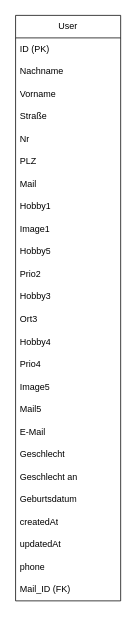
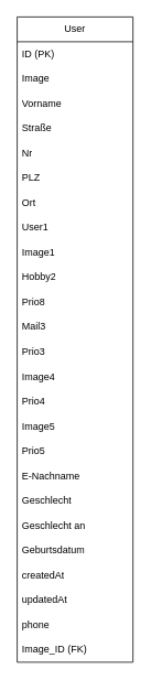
- <mxCell id="4" value="Nachname" style="text;strokeColor=none;fillColor=none;align=left;verticalAlign=middle;spacingLeft=4;spacingRight=4;overflow=hidden;points=[[0,0.5],[1,0.5]];portConstraint=eastwest;rotatable=0;whiteSpace=wrap;html=1;" vertex="1" parent="2"><mxGeometry y="60" width="140" height="30" as="geometry" /></mxCell>
+ <mxCell id="4" value="Image" style="text;strokeColor=none;fillColor=none;align=left;verticalAlign=middle;spacingLeft=4;spacingRight=4;overflow=hidden;points=[[0,0.5],[1,0.5]];portConstraint=eastwest;rotatable=0;whiteSpace=wrap;html=1;" vertex="1" parent="2"><mxGeometry y="60" width="140" height="30" as="geometry" /></mxCell>
- <mxCell id="9" value="Mail" style="text;strokeColor=none;fillColor=none;align=left;verticalAlign=middle;spacingLeft=4;spacingRight=4;overflow=hidden;points=[[0,0.5],[1,0.5]];portConstraint=eastwest;rotatable=0;whiteSpace=wrap;html=1;" vertex="1" parent="2"><mxGeometry y="210" width="140" height="30" as="geometry" /></mxCell>
+ <mxCell id="9" value="Ort" style="text;strokeColor=none;fillColor=none;align=left;verticalAlign=middle;spacingLeft=4;spacingRight=4;overflow=hidden;points=[[0,0.5],[1,0.5]];portConstraint=eastwest;rotatable=0;whiteSpace=wrap;html=1;" vertex="1" parent="2"><mxGeometry y="210" width="140" height="30" as="geometry" /></mxCell>
- <mxCell id="10" value="Hobby1" style="text;strokeColor=none;fillColor=none;align=left;verticalAlign=middle;spacingLeft=4;spacingRight=4;overflow=hidden;points=[[0,0.5],[1,0.5]];portConstraint=eastwest;rotatable=0;whiteSpace=wrap;html=1;" vertex="1" parent="2"><mxGeometry y="240" width="140" height="30" as="geometry" /></mxCell>
+ <mxCell id="10" value="User1" style="text;strokeColor=none;fillColor=none;align=left;verticalAlign=middle;spacingLeft=4;spacingRight=4;overflow=hidden;points=[[0,0.5],[1,0.5]];portConstraint=eastwest;rotatable=0;whiteSpace=wrap;html=1;" vertex="1" parent="2"><mxGeometry y="240" width="140" height="30" as="geometry" /></mxCell>
- <mxCell id="12" value="Hobby5" style="text;strokeColor=none;fillColor=none;align=left;verticalAlign=middle;spacingLeft=4;spacingRight=4;overflow=hidden;points=[[0,0.5],[1,0.5]];portConstraint=eastwest;rotatable=0;whiteSpace=wrap;html=1;" vertex="1" parent="2"><mxGeometry y="300" width="140" height="30" as="geometry" /></mxCell>
+ <mxCell id="12" value="Hobby2" style="text;strokeColor=none;fillColor=none;align=left;verticalAlign=middle;spacingLeft=4;spacingRight=4;overflow=hidden;points=[[0,0.5],[1,0.5]];portConstraint=eastwest;rotatable=0;whiteSpace=wrap;html=1;" vertex="1" parent="2"><mxGeometry y="300" width="140" height="30" as="geometry" /></mxCell>
- <mxCell id="13" value="Prio2" style="text;strokeColor=none;fillColor=none;align=left;verticalAlign=middle;spacingLeft=4;spacingRight=4;overflow=hidden;points=[[0,0.5],[1,0.5]];portConstraint=eastwest;rotatable=0;whiteSpace=wrap;html=1;" vertex="1" parent="2"><mxGeometry y="330" width="140" height="30" as="geometry" /></mxCell>
+ <mxCell id="13" value="Prio8" style="text;strokeColor=none;fillColor=none;align=left;verticalAlign=middle;spacingLeft=4;spacingRight=4;overflow=hidden;points=[[0,0.5],[1,0.5]];portConstraint=eastwest;rotatable=0;whiteSpace=wrap;html=1;" vertex="1" parent="2"><mxGeometry y="330" width="140" height="30" as="geometry" /></mxCell>
- <mxCell id="14" value="Hobby3" style="text;strokeColor=none;fillColor=none;align=left;verticalAlign=middle;spacingLeft=4;spacingRight=4;overflow=hidden;points=[[0,0.5],[1,0.5]];portConstraint=eastwest;rotatable=0;whiteSpace=wrap;html=1;" vertex="1" parent="2"><mxGeometry y="360" width="140" height="30" as="geometry" /></mxCell>
+ <mxCell id="14" value="Mail3" style="text;strokeColor=none;fillColor=none;align=left;verticalAlign=middle;spacingLeft=4;spacingRight=4;overflow=hidden;points=[[0,0.5],[1,0.5]];portConstraint=eastwest;rotatable=0;whiteSpace=wrap;html=1;" vertex="1" parent="2"><mxGeometry y="360" width="140" height="30" as="geometry" /></mxCell>
- <mxCell id="15" value="Ort3" style="text;strokeColor=none;fillColor=none;align=left;verticalAlign=middle;spacingLeft=4;spacingRight=4;overflow=hidden;points=[[0,0.5],[1,0.5]];portConstraint=eastwest;rotatable=0;whiteSpace=wrap;html=1;" vertex="1" parent="2"><mxGeometry y="390" width="140" height="30" as="geometry" /></mxCell>
+ <mxCell id="15" value="Prio3" style="text;strokeColor=none;fillColor=none;align=left;verticalAlign=middle;spacingLeft=4;spacingRight=4;overflow=hidden;points=[[0,0.5],[1,0.5]];portConstraint=eastwest;rotatable=0;whiteSpace=wrap;html=1;" vertex="1" parent="2"><mxGeometry y="390" width="140" height="30" as="geometry" /></mxCell>
- <mxCell id="16" value="Hobby4" style="text;strokeColor=none;fillColor=none;align=left;verticalAlign=middle;spacingLeft=4;spacingRight=4;overflow=hidden;points=[[0,0.5],[1,0.5]];portConstraint=eastwest;rotatable=0;whiteSpace=wrap;html=1;" vertex="1" parent="2"><mxGeometry y="420" width="140" height="30" as="geometry" /></mxCell>
+ <mxCell id="16" value="Image4" style="text;strokeColor=none;fillColor=none;align=left;verticalAlign=middle;spacingLeft=4;spacingRight=4;overflow=hidden;points=[[0,0.5],[1,0.5]];portConstraint=eastwest;rotatable=0;whiteSpace=wrap;html=1;" vertex="1" parent="2"><mxGeometry y="420" width="140" height="30" as="geometry" /></mxCell>
- <mxCell id="19" value="Mail5" style="text;strokeColor=none;fillColor=none;align=left;verticalAlign=middle;spacingLeft=4;spacingRight=4;overflow=hidden;points=[[0,0.5],[1,0.5]];portConstraint=eastwest;rotatable=0;whiteSpace=wrap;html=1;" vertex="1" parent="2"><mxGeometry y="510" width="140" height="30" as="geometry" /></mxCell>
+ <mxCell id="19" value="Prio5" style="text;strokeColor=none;fillColor=none;align=left;verticalAlign=middle;spacingLeft=4;spacingRight=4;overflow=hidden;points=[[0,0.5],[1,0.5]];portConstraint=eastwest;rotatable=0;whiteSpace=wrap;html=1;" vertex="1" parent="2"><mxGeometry y="510" width="140" height="30" as="geometry" /></mxCell>
- <mxCell id="20" value="E-Mail" style="text;strokeColor=none;fillColor=none;align=left;verticalAlign=middle;spacingLeft=4;spacingRight=4;overflow=hidden;points=[[0,0.5],[1,0.5]];portConstraint=eastwest;rotatable=0;whiteSpace=wrap;html=1;" vertex="1" parent="2"><mxGeometry y="540" width="140" height="30" as="geometry" /></mxCell>
+ <mxCell id="20" value="E-Nachname" style="text;strokeColor=none;fillColor=none;align=left;verticalAlign=middle;spacingLeft=4;spacingRight=4;overflow=hidden;points=[[0,0.5],[1,0.5]];portConstraint=eastwest;rotatable=0;whiteSpace=wrap;html=1;" vertex="1" parent="2"><mxGeometry y="540" width="140" height="30" as="geometry" /></mxCell>
- <mxCell id="27" value="Mail_ID (FK)" style="text;strokeColor=none;fillColor=none;align=left;verticalAlign=middle;spacingLeft=4;spacingRight=4;overflow=hidden;points=[[0,0.5],[1,0.5]];portConstraint=eastwest;rotatable=0;whiteSpace=wrap;html=1;" vertex="1" parent="2"><mxGeometry y="750" width="140" height="30" as="geometry" /></mxCell>
+ <mxCell id="27" value="Image_ID (FK)" style="text;strokeColor=none;fillColor=none;align=left;verticalAlign=middle;spacingLeft=4;spacingRight=4;overflow=hidden;points=[[0,0.5],[1,0.5]];portConstraint=eastwest;rotatable=0;whiteSpace=wrap;html=1;" vertex="1" parent="2"><mxGeometry y="750" width="140" height="30" as="geometry" /></mxCell>
